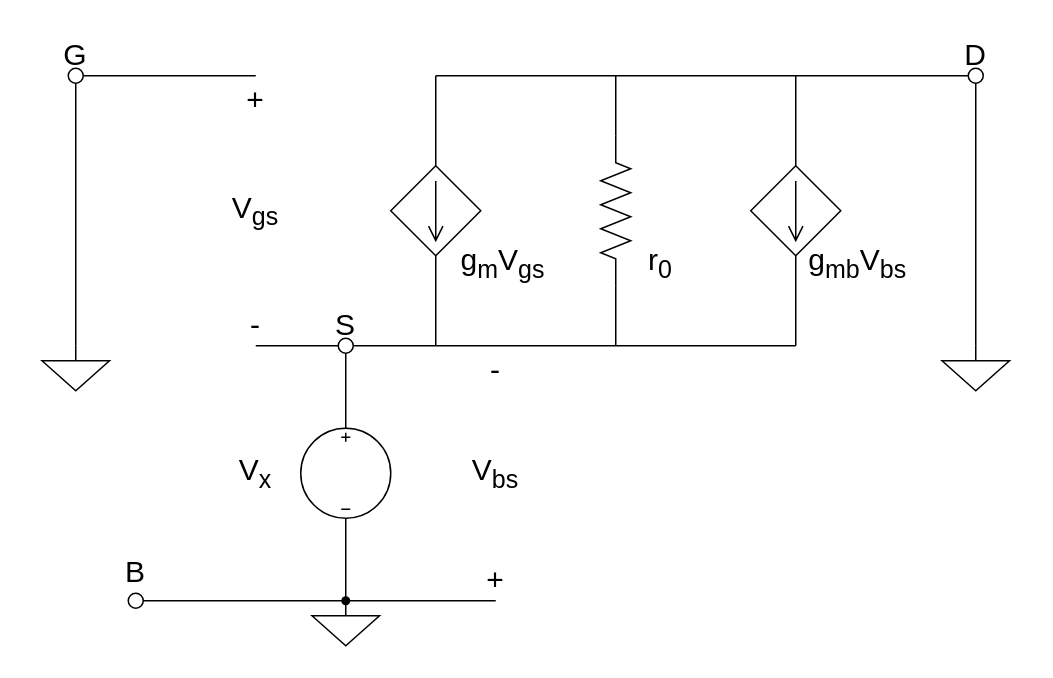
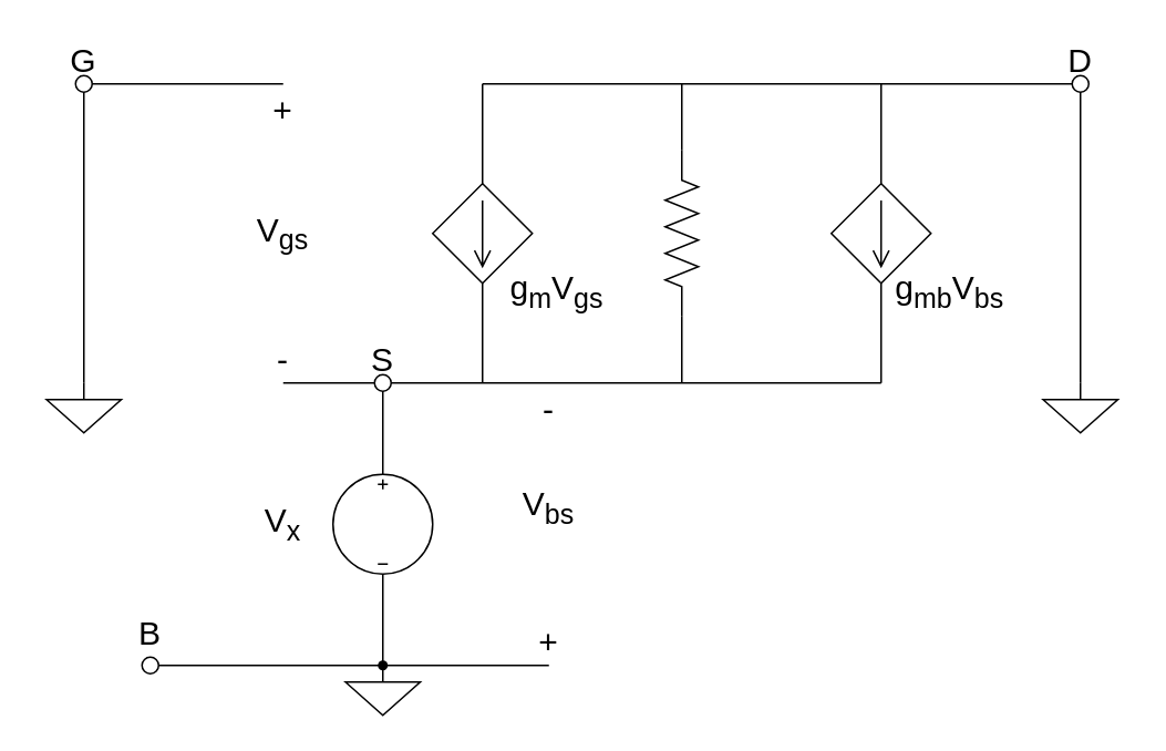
- <mxCell id="9" value="r&lt;sub&gt;0&lt;/sub&gt;" style="text;html=1;align=center;verticalAlign=middle;whiteSpace=wrap;rounded=0;fontSize=20;" vertex="1" parent="1"><mxGeometry x="410" y="160" width="60" height="30" as="geometry" /></mxCell>
- <mxCell id="26" value="V&lt;sub&gt;bs&lt;/sub&gt;" style="text;html=1;align=center;verticalAlign=middle;whiteSpace=wrap;rounded=0;fontSize=20;" vertex="1" parent="1"><mxGeometry x="300" y="300" width="60" height="30" as="geometry" /></mxCell>
+ <mxCell id="26" value="V&lt;sub&gt;bs&lt;/sub&gt;" style="text;html=1;align=center;verticalAlign=middle;whiteSpace=wrap;rounded=0;fontSize=20;" vertex="1" parent="1"><mxGeometry x="300" y="290" width="60" height="30" as="geometry" /></mxCell>
